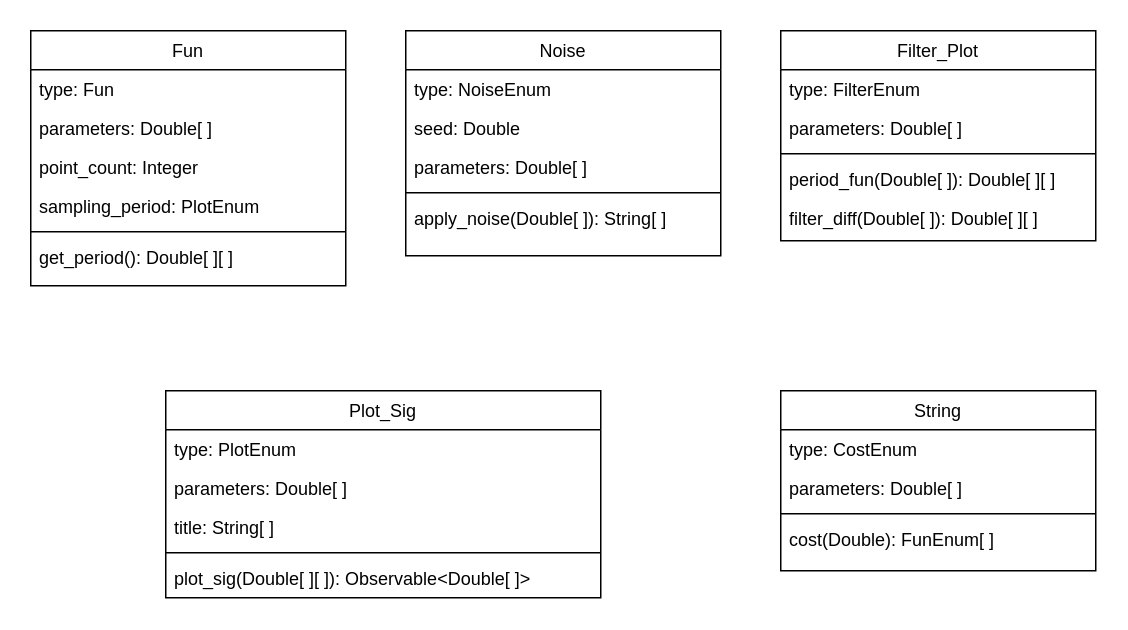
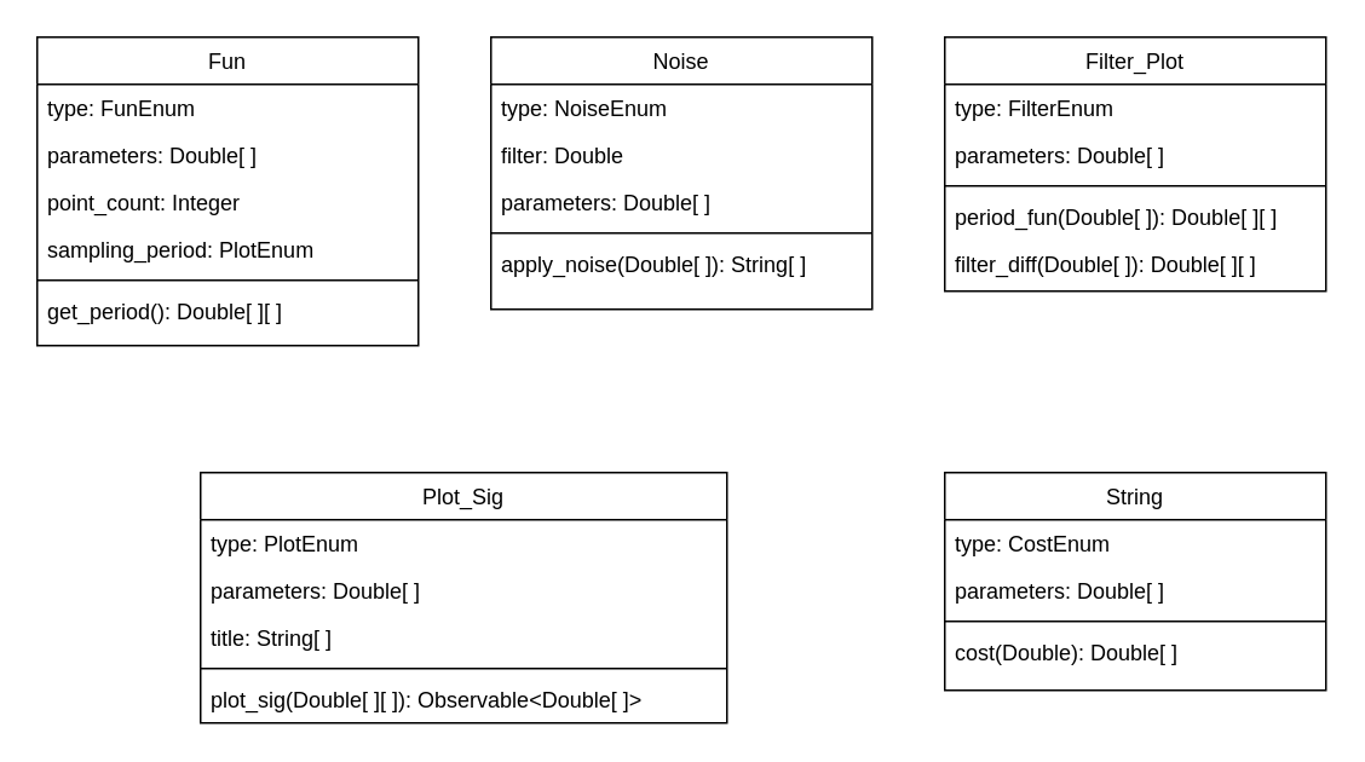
- <mxCell id="3" value="type: Fun" style="text;align=left;verticalAlign=top;spacingLeft=4;spacingRight=4;overflow=hidden;rotatable=0;points=[[0,0.5],[1,0.5]];portConstraint=eastwest;" parent="2" vertex="1"><mxGeometry y="26" width="210" height="26" as="geometry" /></mxCell>
+ <mxCell id="3" value="type: FunEnum" style="text;align=left;verticalAlign=top;spacingLeft=4;spacingRight=4;overflow=hidden;rotatable=0;points=[[0,0.5],[1,0.5]];portConstraint=eastwest;" parent="2" vertex="1"><mxGeometry y="26" width="210" height="26" as="geometry" /></mxCell>
- <mxCell id="11" value="seed: Double" style="text;align=left;verticalAlign=top;spacingLeft=4;spacingRight=4;overflow=hidden;rotatable=0;points=[[0,0.5],[1,0.5]];portConstraint=eastwest;rounded=0;shadow=0;html=0;" parent="9" vertex="1"><mxGeometry y="52" width="210" height="26" as="geometry" /></mxCell>
+ <mxCell id="11" value="filter: Double" style="text;align=left;verticalAlign=top;spacingLeft=4;spacingRight=4;overflow=hidden;rotatable=0;points=[[0,0.5],[1,0.5]];portConstraint=eastwest;rounded=0;shadow=0;html=0;" parent="9" vertex="1"><mxGeometry y="52" width="210" height="26" as="geometry" /></mxCell>
- <mxCell id="25" value="cost(Double): FunEnum[ ]" style="text;align=left;verticalAlign=top;spacingLeft=4;spacingRight=4;overflow=hidden;rotatable=0;points=[[0,0.5],[1,0.5]];portConstraint=eastwest;" parent="21" vertex="1"><mxGeometry y="86" width="210" height="26" as="geometry" /></mxCell>
+ <mxCell id="25" value="cost(Double): Double[ ]" style="text;align=left;verticalAlign=top;spacingLeft=4;spacingRight=4;overflow=hidden;rotatable=0;points=[[0,0.5],[1,0.5]];portConstraint=eastwest;" parent="21" vertex="1"><mxGeometry y="86" width="210" height="26" as="geometry" /></mxCell>
